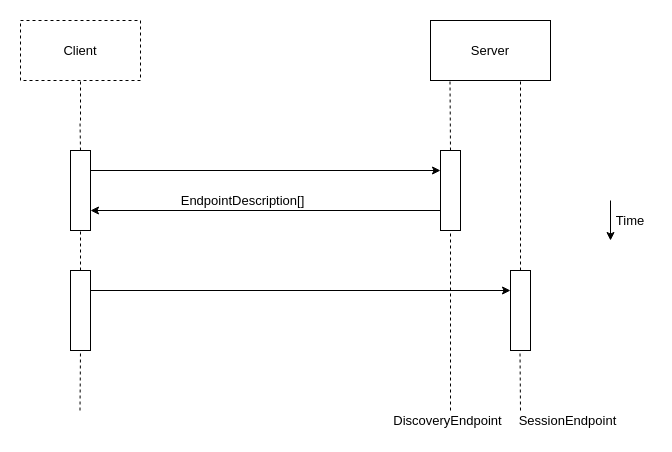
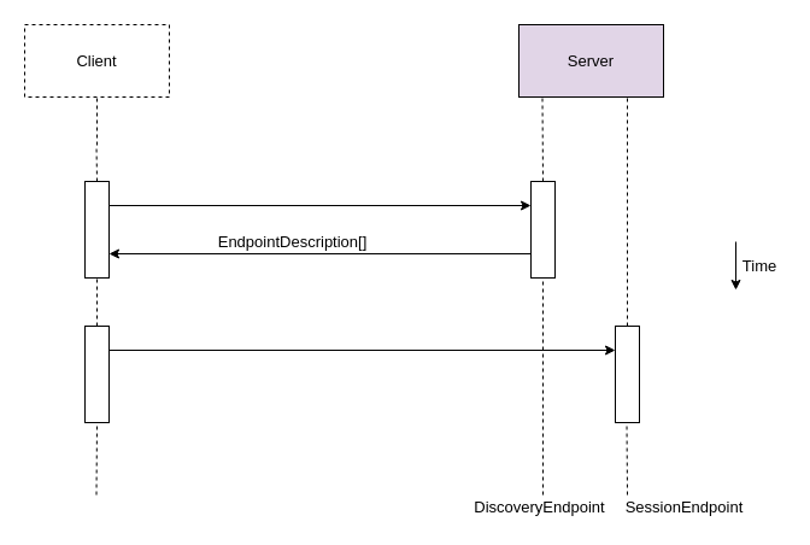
- <mxCell id="3" value="Server" style="rounded=0;whiteSpace=wrap;html=1;fontSize=13;" parent="1" vertex="1"><mxGeometry x="430" y="20" width="120" height="60" as="geometry" /></mxCell>
+ <mxCell id="3" value="Server" style="rounded=0;whiteSpace=wrap;html=1;fontSize=13;fillColor=#e1d5e7;" parent="1" vertex="1"><mxGeometry x="430" y="20" width="120" height="60" as="geometry" /></mxCell>
